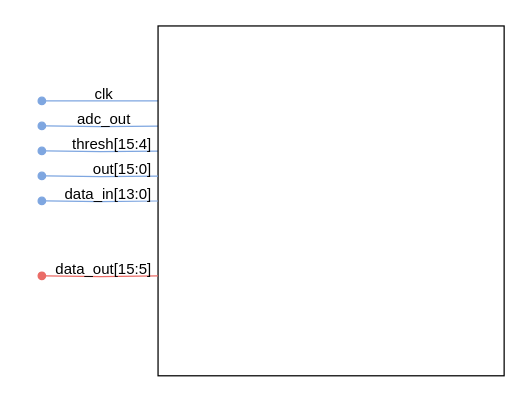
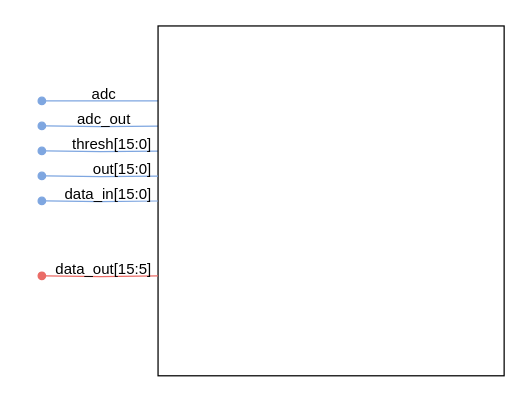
- <mxCell id="6" value="clk" style="text;html=1;strokeColor=none;fillColor=none;align=center;verticalAlign=middle;whiteSpace=wrap;rounded=0;" vertex="1" parent="1"><mxGeometry x="53" y="60" width="60" height="30" as="geometry" /></mxCell>
+ <mxCell id="6" value="adc" style="text;html=1;strokeColor=none;fillColor=none;align=center;verticalAlign=middle;whiteSpace=wrap;rounded=0;" vertex="1" parent="1"><mxGeometry x="53" y="60" width="60" height="30" as="geometry" /></mxCell>
- <mxCell id="8" value="thresh[15:4]" style="text;html=1;strokeColor=none;fillColor=none;align=right;verticalAlign=middle;whiteSpace=wrap;rounded=0;" vertex="1" parent="1"><mxGeometry x="43" y="100" width="80" height="30" as="geometry" /></mxCell>
+ <mxCell id="8" value="thresh[15:0]" style="text;html=1;strokeColor=none;fillColor=none;align=right;verticalAlign=middle;whiteSpace=wrap;rounded=0;" vertex="1" parent="1"><mxGeometry x="43" y="100" width="80" height="30" as="geometry" /></mxCell>
- <mxCell id="14" value="data_in[13:0]" style="text;html=1;strokeColor=none;fillColor=none;align=right;verticalAlign=middle;whiteSpace=wrap;rounded=0;" vertex="1" parent="1"><mxGeometry x="43" y="140" width="80" height="30" as="geometry" /></mxCell>
+ <mxCell id="14" value="data_in[15:0]" style="text;html=1;strokeColor=none;fillColor=none;align=right;verticalAlign=middle;whiteSpace=wrap;rounded=0;" vertex="1" parent="1"><mxGeometry x="43" y="140" width="80" height="30" as="geometry" /></mxCell>
